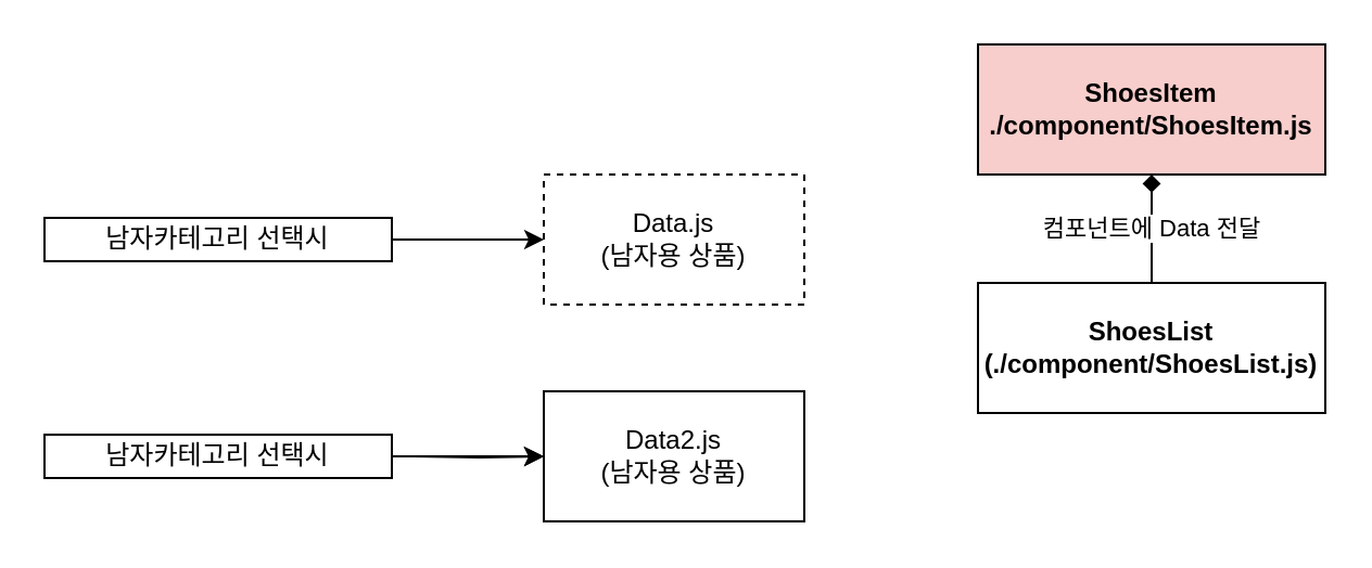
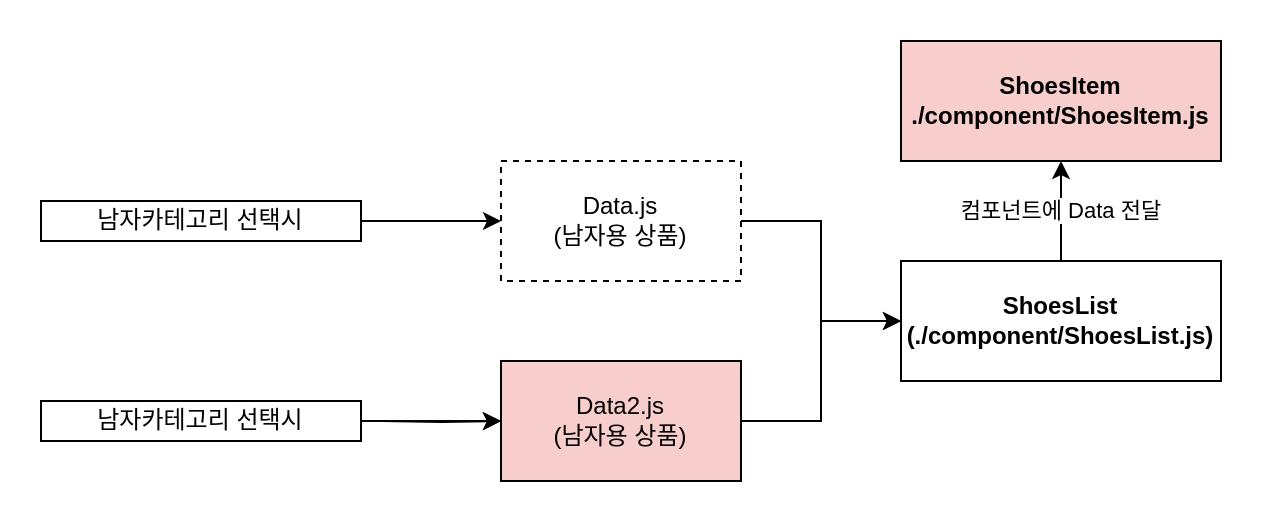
- <mxCell id="6" value="컴포넌트에 Data 전달" style="edgeStyle=orthogonalEdgeStyle;rounded=0;orthogonalLoop=1;jettySize=auto;html=1;endArrow=diamond;" edge="1" parent="1" source="7" target="8"><mxGeometry relative="1" as="geometry" /></mxCell>
+ <mxCell id="6" value="컴포넌트에 Data 전달" style="edgeStyle=orthogonalEdgeStyle;rounded=0;orthogonalLoop=1;jettySize=auto;html=1;" edge="1" parent="1" source="7" target="8"><mxGeometry relative="1" as="geometry" /></mxCell>
+ <mxCell id="2" value="" style="edgeStyle=orthogonalEdgeStyle;rounded=0;orthogonalLoop=1;jettySize=auto;html=1;entryX=0;entryY=0.5;entryDx=0;entryDy=0;" edge="1" parent="1" source="3" target="7"><mxGeometry relative="1" as="geometry" /></mxCell>
+ <mxCell id="4" value="" style="edgeStyle=orthogonalEdgeStyle;rounded=0;orthogonalLoop=1;jettySize=auto;html=1;" edge="1" parent="1" source="5" target="7"><mxGeometry relative="1" as="geometry" /></mxCell>
- <mxCell id="5" value="Data2.js&lt;br&gt;(남자용 상품)" style="rounded=0;whiteSpace=wrap;html=1;" vertex="1" parent="1"><mxGeometry x="250" y="180" width="120" height="60" as="geometry" /></mxCell>
+ <mxCell id="5" value="Data2.js&lt;br&gt;(남자용 상품)" style="rounded=0;whiteSpace=wrap;html=1;fillColor=#f8cecc;" vertex="1" parent="1"><mxGeometry x="250" y="180" width="120" height="60" as="geometry" /></mxCell>
